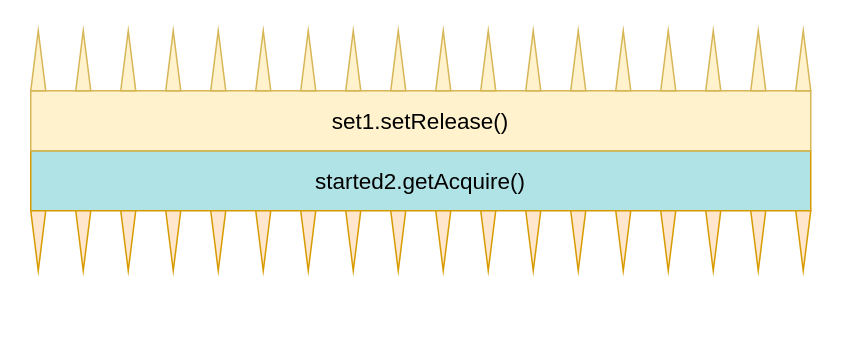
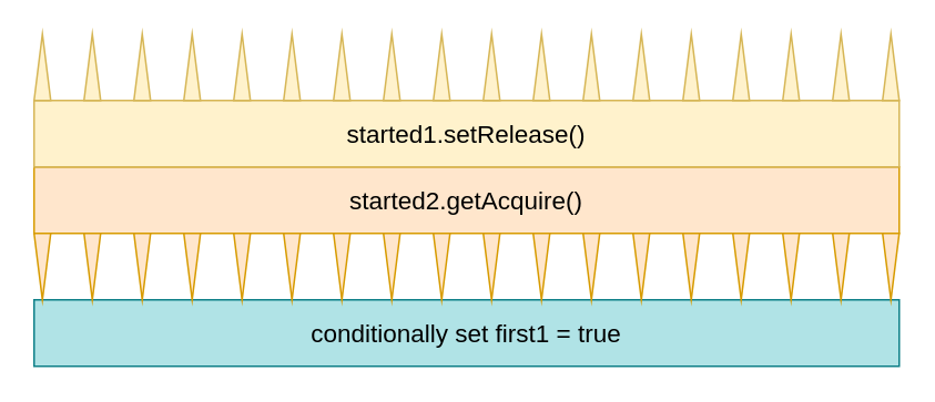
- <mxCell id="23" value="set1.setRelease()" style="rounded=0;whiteSpace=wrap;html=1;fillColor=#fff2cc;strokeColor=#d6b656;fontSize=15;" vertex="1" parent="1"><mxGeometry x="20" y="60" width="520" height="40" as="geometry" /></mxCell>
+ <mxCell id="23" value="started1.setRelease()" style="rounded=0;whiteSpace=wrap;html=1;fillColor=#fff2cc;strokeColor=#d6b656;fontSize=15;" vertex="1" parent="1"><mxGeometry x="20" y="60" width="520" height="40" as="geometry" /></mxCell>
- <mxCell id="3" value="started2.getAcquire()" style="rounded=0;whiteSpace=wrap;html=1;fillColor=#b0e3e6;strokeColor=#d79b00;fontSize=15;" parent="1" vertex="1"><mxGeometry x="20" y="100" width="520" height="40" as="geometry" /></mxCell>
+ <mxCell id="3" value="started2.getAcquire()" style="rounded=0;whiteSpace=wrap;html=1;fillColor=#ffe6cc;strokeColor=#d79b00;fontSize=15;" parent="1" vertex="1"><mxGeometry x="20" y="100" width="520" height="40" as="geometry" /></mxCell>
+ <mxCell id="2" value="conditionally set first1 = true" style="rounded=0;whiteSpace=wrap;html=1;fillColor=#b0e3e6;strokeColor=#0e8088;fontSize=15;" parent="1" vertex="1"><mxGeometry x="20" y="180" width="520" height="40" as="geometry" /></mxCell>
